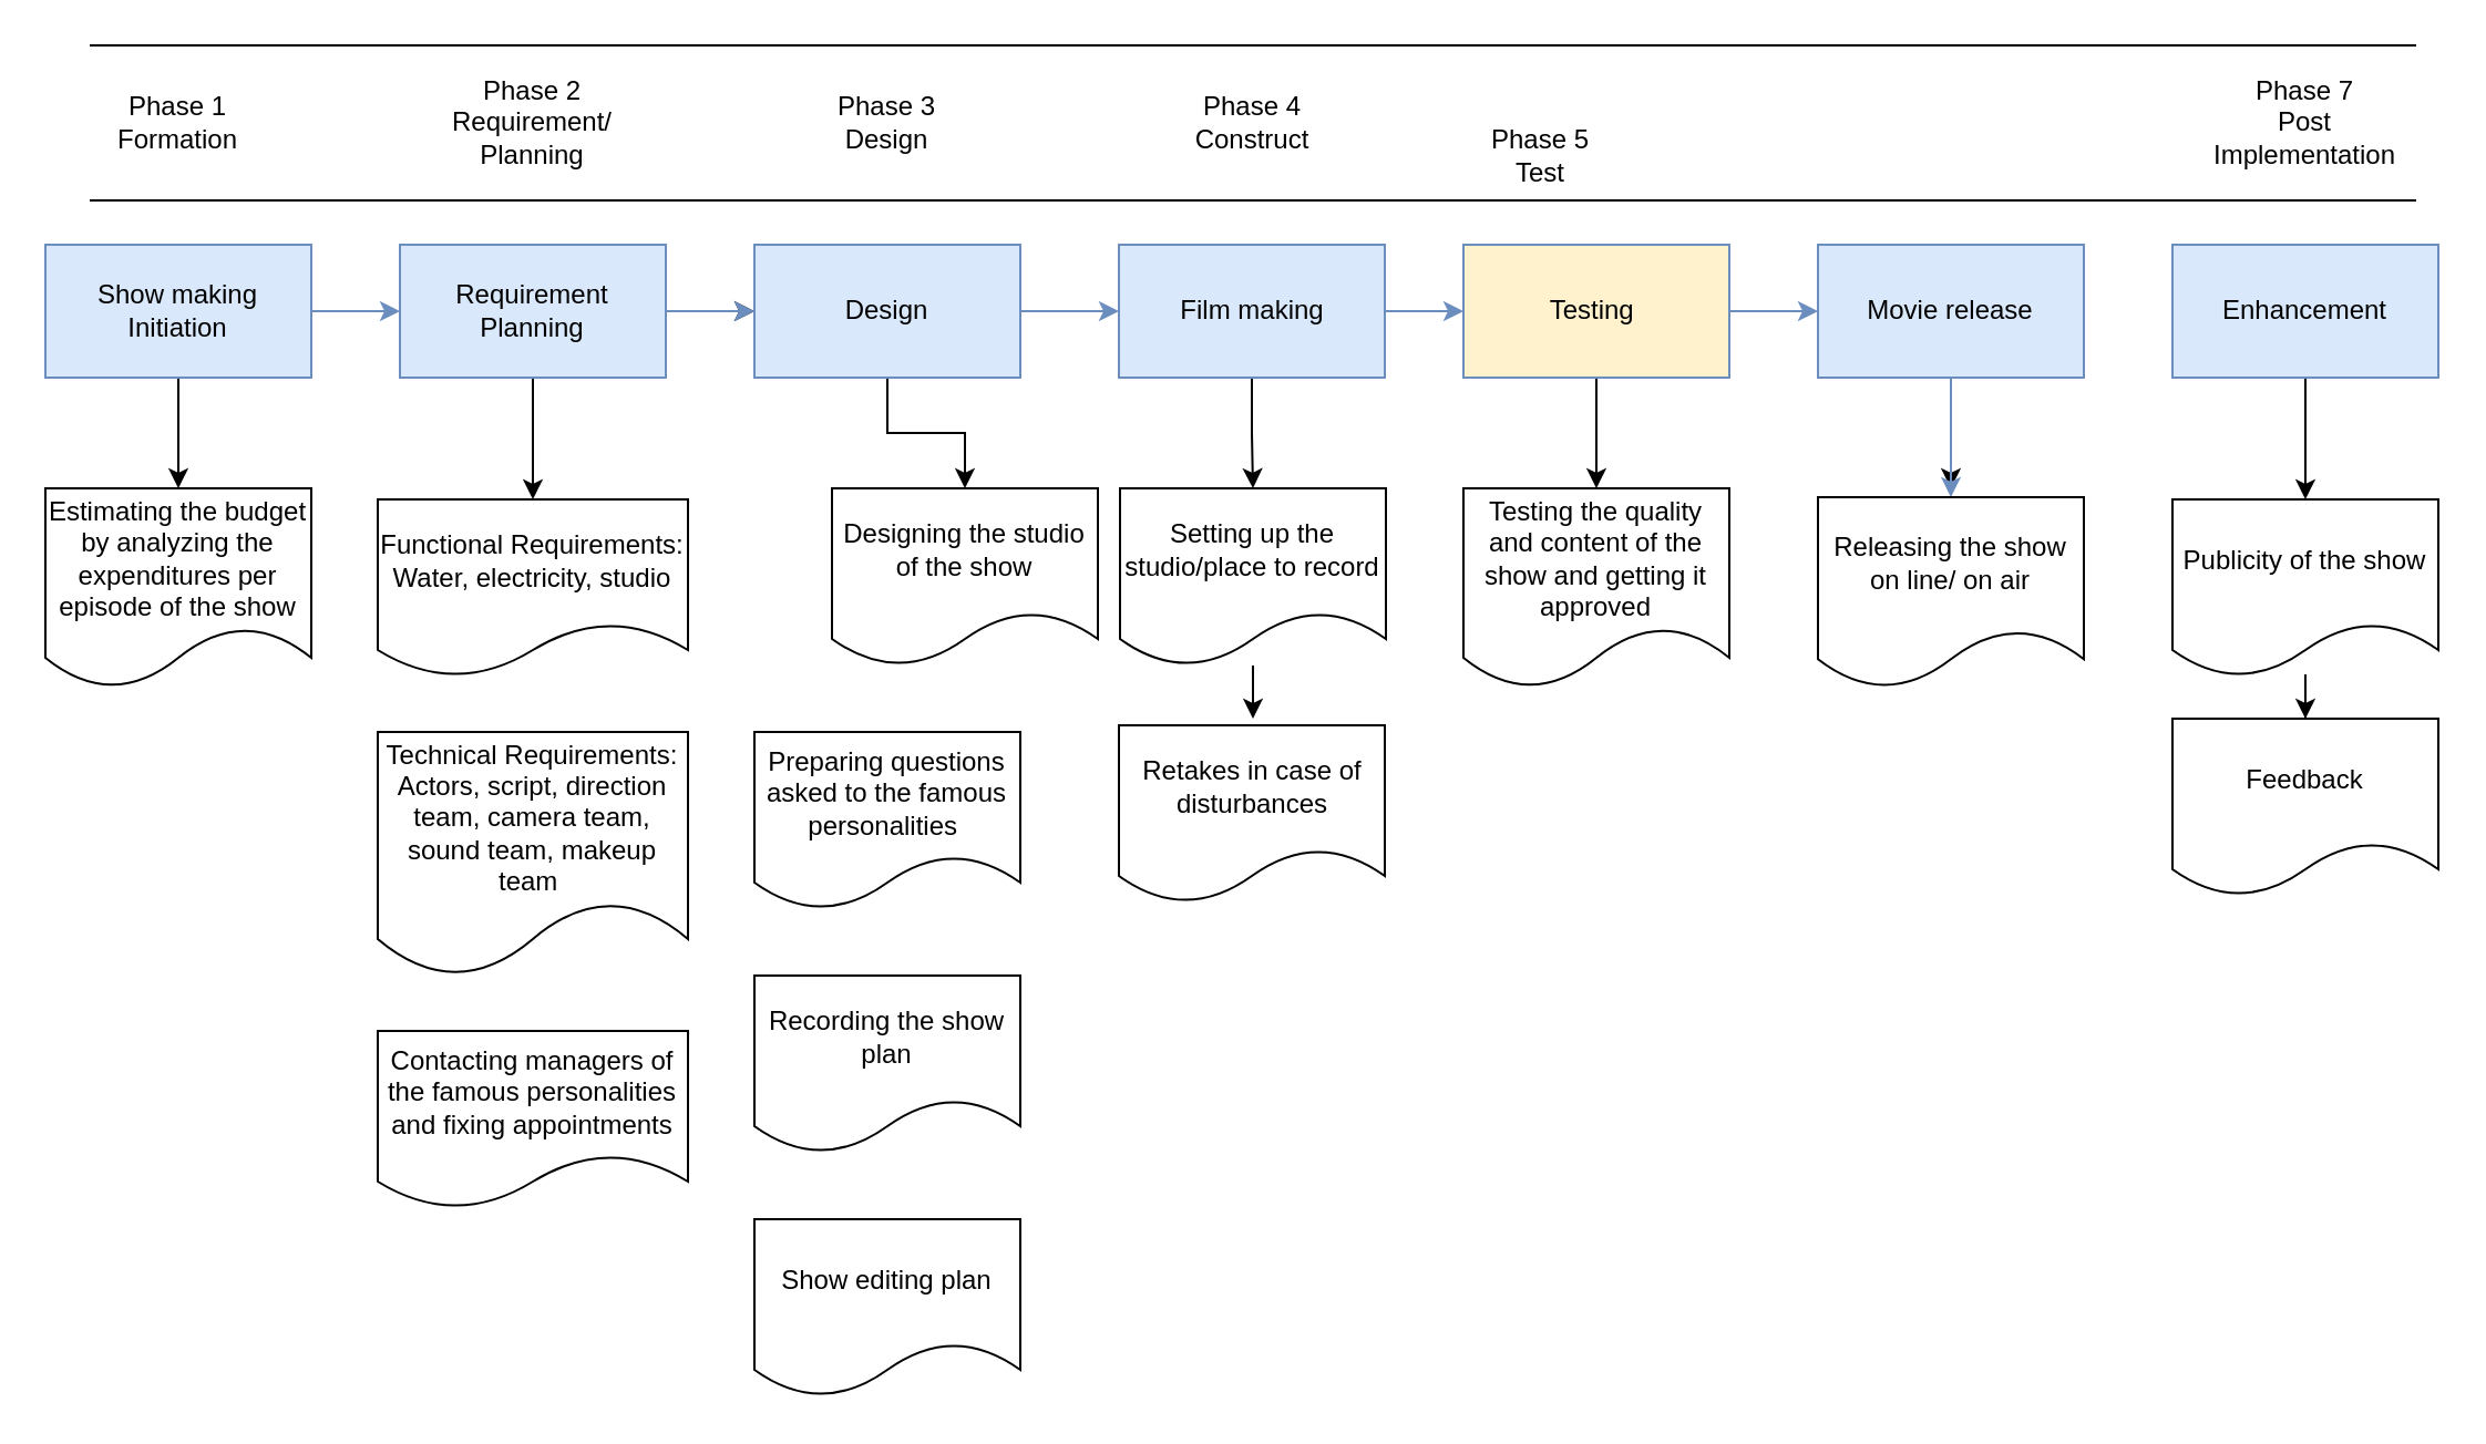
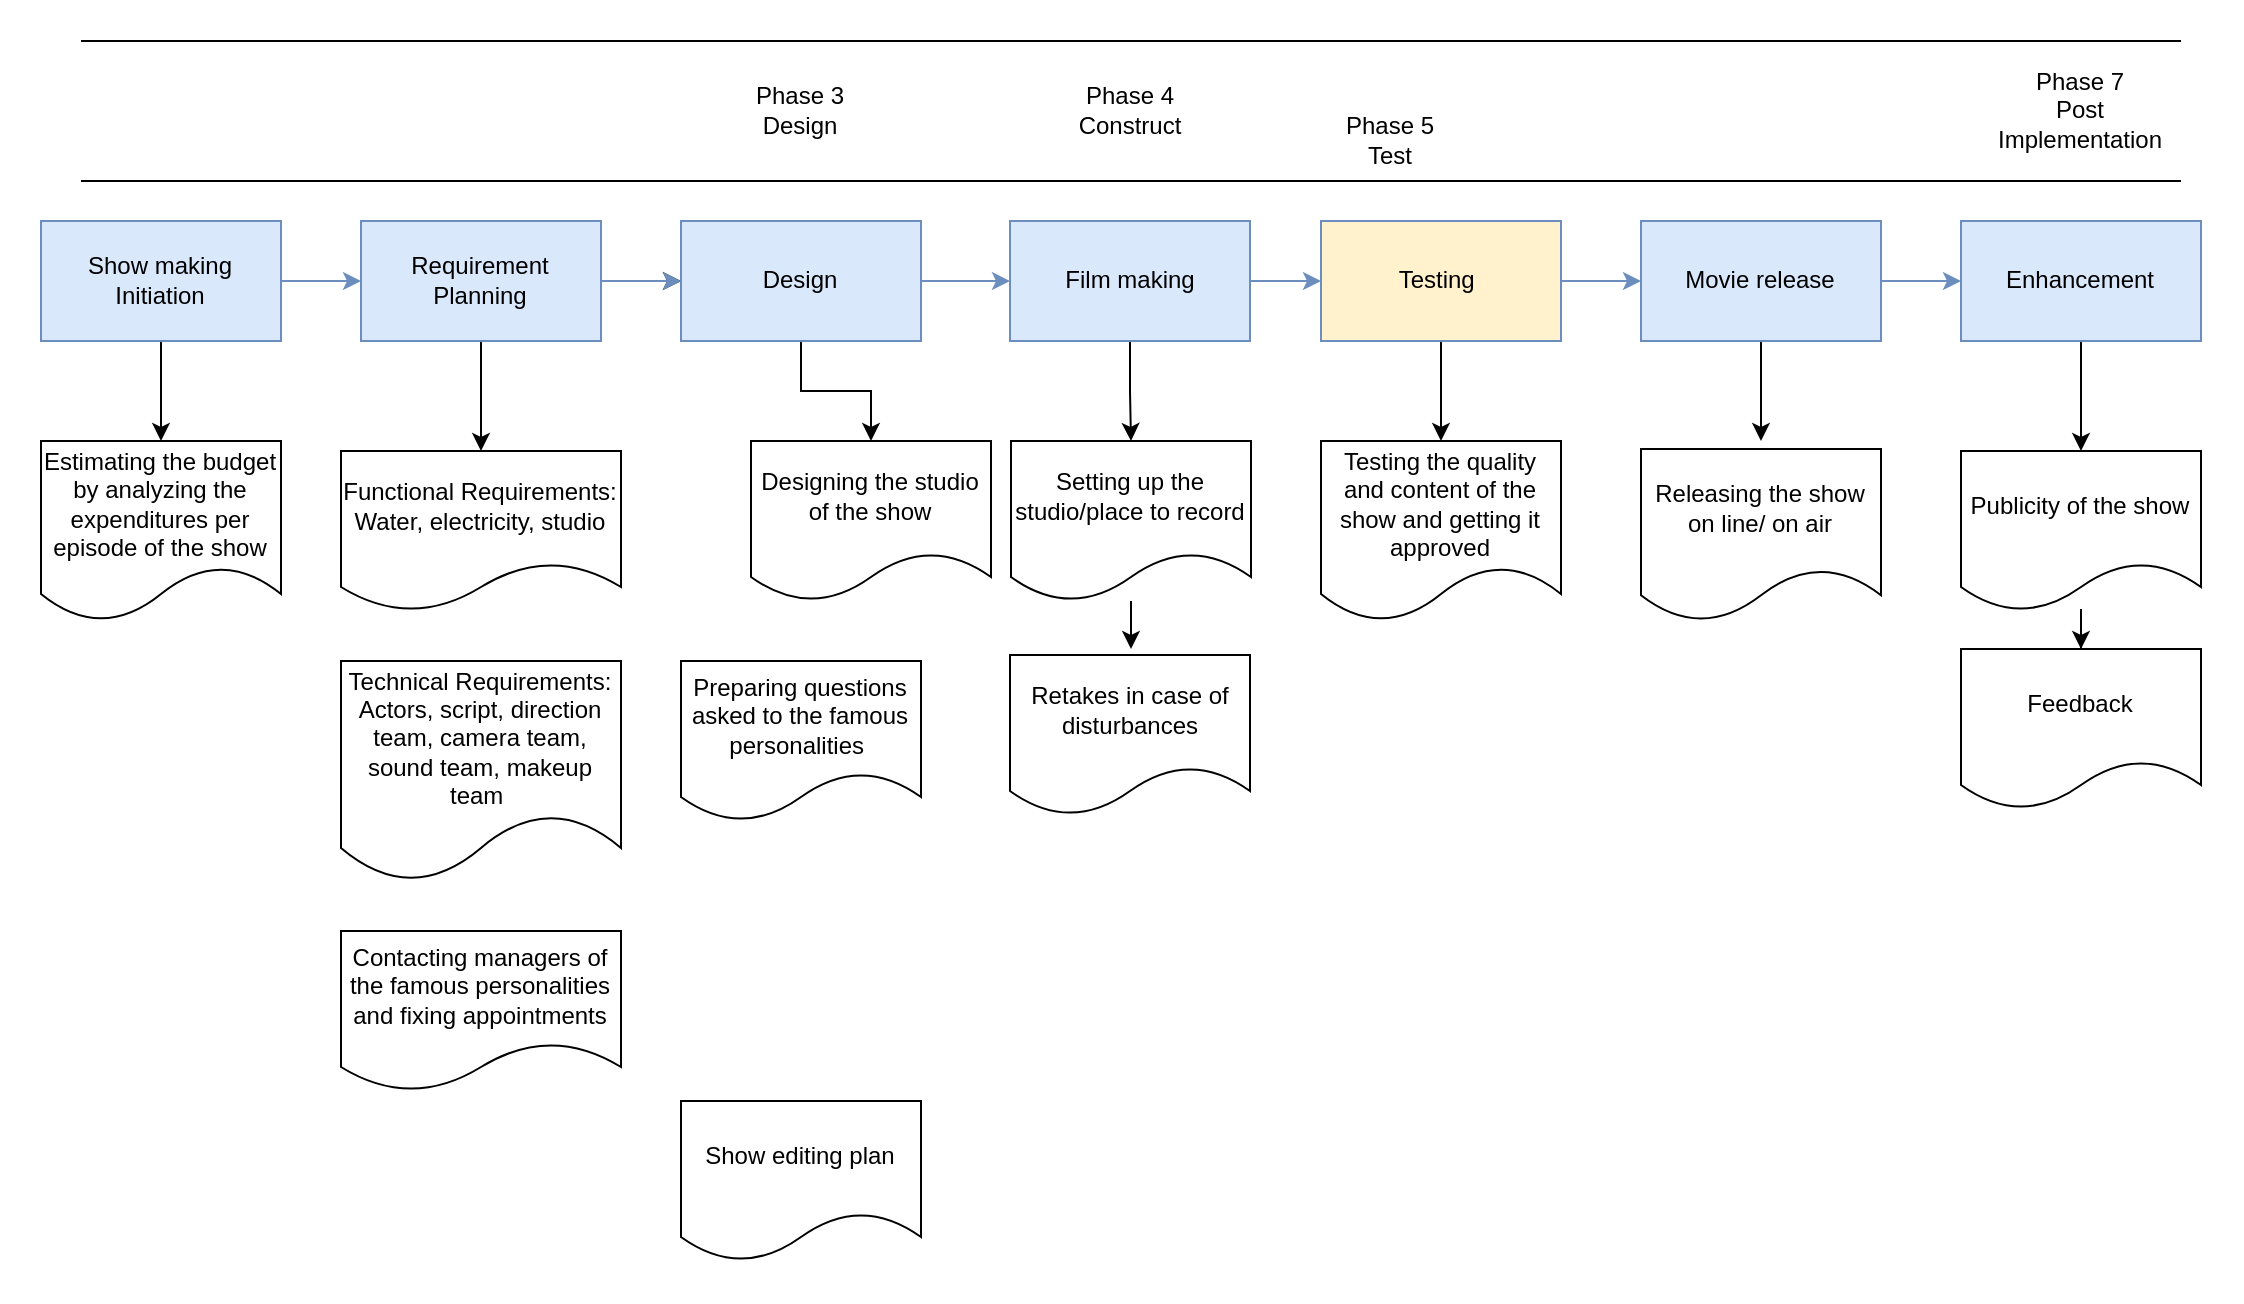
- <mxCell id="39" value="Phase 1&lt;br&gt;Formation" style="text;html=1;strokeColor=none;fillColor=none;align=center;verticalAlign=middle;whiteSpace=wrap;rounded=0;" parent="1" vertex="1"><mxGeometry x="50" y="40" width="60" height="30" as="geometry" /></mxCell>
- <mxCell id="40" value="Phase 2&lt;br&gt;Requirement/ Planning" style="text;html=1;strokeColor=none;fillColor=none;align=center;verticalAlign=middle;whiteSpace=wrap;rounded=0;" parent="1" vertex="1"><mxGeometry x="210" y="40" width="60" height="30" as="geometry" /></mxCell>
- <mxCell id="31" value="" style="edgeStyle=orthogonalEdgeStyle;rounded=0;orthogonalLoop=1;jettySize=auto;html=1;fillColor=#dae8fc;strokeColor=#6c8ebf;" parent="1" source="32" target="33" edge="1"><mxGeometry relative="1" as="geometry" /></mxCell>
+ <mxCell id="31" value="" style="edgeStyle=orthogonalEdgeStyle;rounded=0;orthogonalLoop=1;jettySize=auto;html=1;fillColor=#dae8fc;strokeColor=#6c8ebf;" parent="1" source="32" target="35" edge="1"><mxGeometry relative="1" as="geometry" /></mxCell>
- <mxCell id="18" value="Recording the show plan" style="shape=document;whiteSpace=wrap;html=1;boundedLbl=1;rounded=0;" parent="1" vertex="1"><mxGeometry x="340" y="440" width="120" height="80" as="geometry" /></mxCell>
